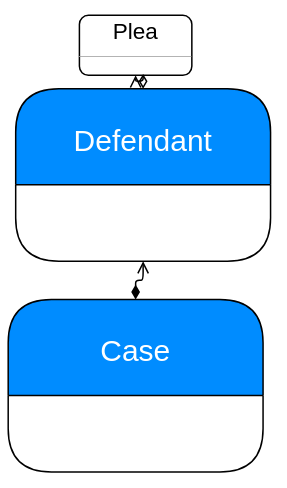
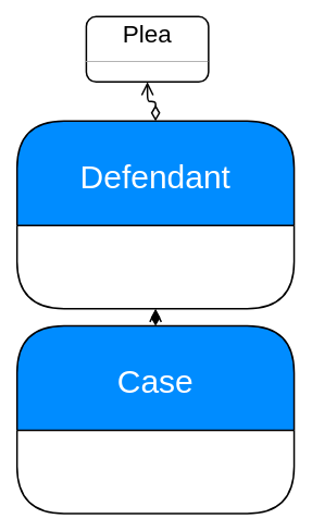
- <mxCell id="2" value="Defendant" style="swimlane;childLayout=stackLayout;horizontal=1;startSize=128;horizontalStack=0;fillColor=#008cff;fontColor=#FFFFFF;rounded=1;fontSize=40;fontStyle=0;strokeWidth=2;resizeParent=0;resizeLast=1;shadow=0;dashed=0;align=center;" parent="1" vertex="1"><mxGeometry x="20" y="118" width="340" height="230" as="geometry"><mxRectangle x="320" y="140" width="70" height="30" as="alternateBounds" /></mxGeometry></mxCell>
+ <mxCell id="2" value="Defendant" style="swimlane;childLayout=stackLayout;horizontal=1;startSize=128;horizontalStack=0;fillColor=#008cff;fontColor=#FFFFFF;rounded=1;fontSize=40;fontStyle=0;strokeWidth=2;resizeParent=0;resizeLast=1;shadow=0;dashed=0;align=center;" parent="1" vertex="1"><mxGeometry x="20" y="148" width="340" height="230" as="geometry"><mxRectangle x="320" y="140" width="70" height="30" as="alternateBounds" /></mxGeometry></mxCell>
- <mxCell id="5" value="Case" style="swimlane;childLayout=stackLayout;horizontal=1;startSize=128;horizontalStack=0;fillColor=#008cff;fontColor=#FFFFFF;rounded=1;fontSize=40;fontStyle=0;strokeWidth=2;resizeParent=0;resizeLast=1;shadow=0;dashed=0;align=center;" vertex="1" parent="1"><mxGeometry x="10" y="399" width="340" height="230" as="geometry"><mxRectangle x="320" y="140" width="70" height="30" as="alternateBounds" /></mxGeometry></mxCell>
+ <mxCell id="5" value="Case" style="swimlane;childLayout=stackLayout;horizontal=1;startSize=128;horizontalStack=0;fillColor=#008cff;fontColor=#FFFFFF;rounded=1;fontSize=40;fontStyle=0;strokeWidth=2;resizeParent=0;resizeLast=1;shadow=0;dashed=0;align=center;" vertex="1" parent="1"><mxGeometry x="20" y="399" width="340" height="230" as="geometry"><mxRectangle x="320" y="140" width="70" height="30" as="alternateBounds" /></mxGeometry></mxCell>
